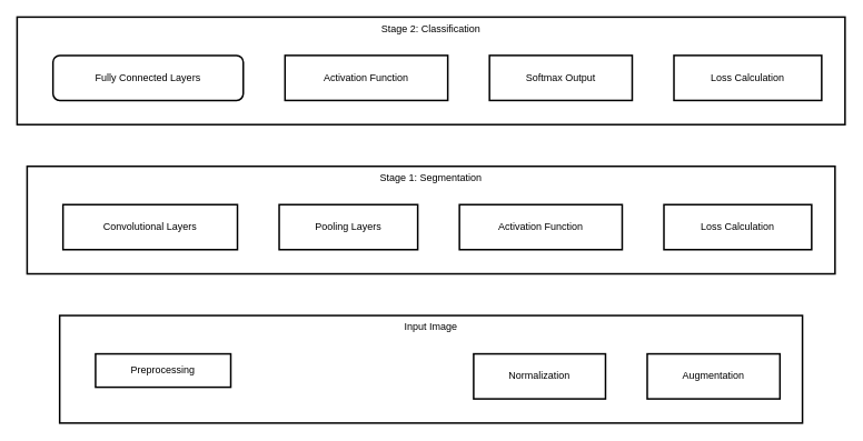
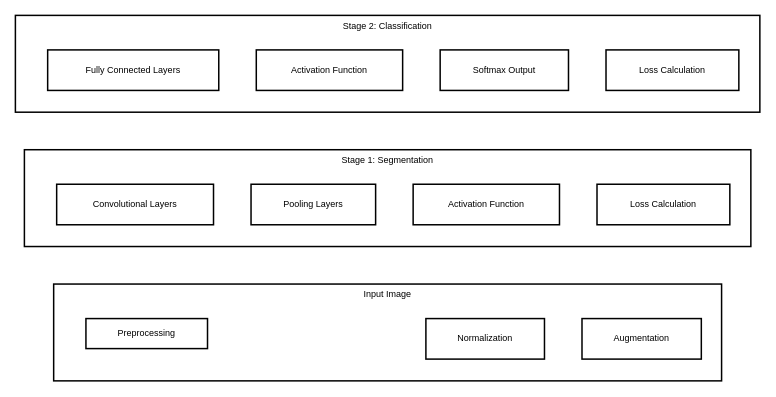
- <mxCell id="3" value="Fully Connected Layers" style="whiteSpace=wrap;strokeWidth=2;rounded=1;" vertex="1" parent="2"><mxGeometry x="43" y="46" width="228" height="54" as="geometry" /></mxCell>
+ <mxCell id="3" value="Fully Connected Layers" style="whiteSpace=wrap;strokeWidth=2;" vertex="1" parent="2"><mxGeometry x="43" y="46" width="228" height="54" as="geometry" /></mxCell>
